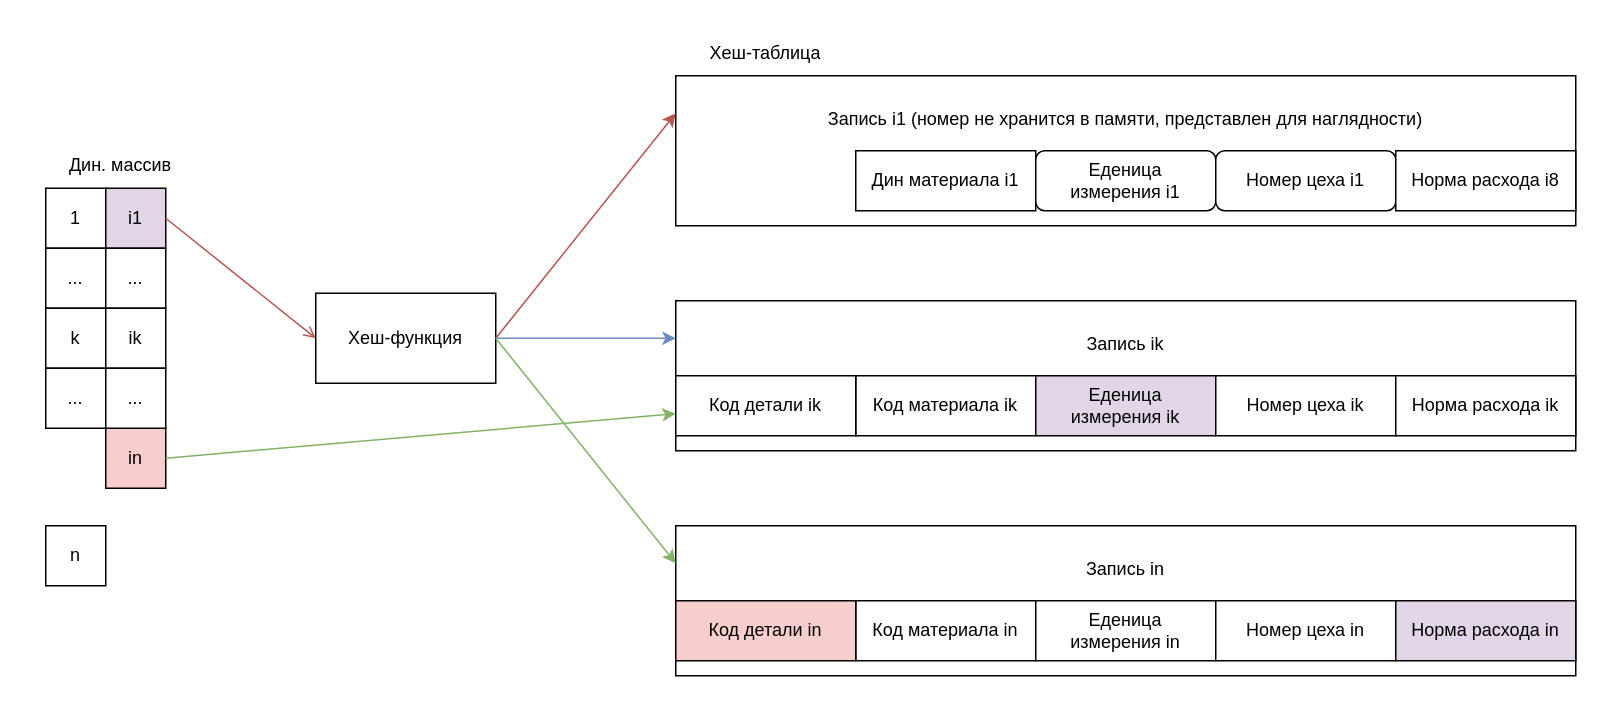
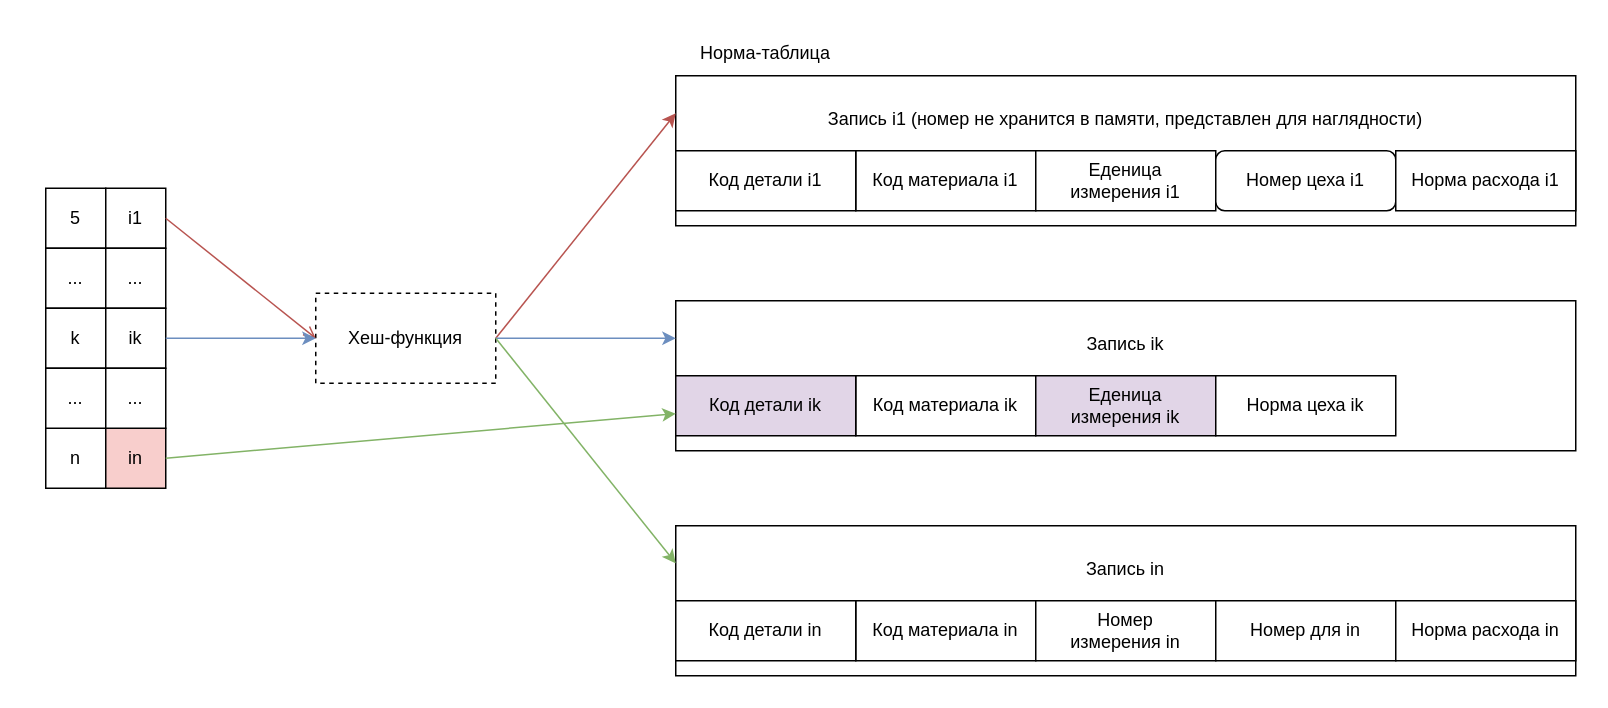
- <mxCell id="38" value="Хеш-таблица" style="text;html=1;align=center;verticalAlign=middle;whiteSpace=wrap;rounded=0;" vertex="1" parent="1"><mxGeometry x="450" y="20" width="120" height="30" as="geometry" /></mxCell>
+ <mxCell id="38" value="Норма-таблица" style="text;html=1;align=center;verticalAlign=middle;whiteSpace=wrap;rounded=0;" vertex="1" parent="1"><mxGeometry x="450" y="20" width="120" height="30" as="geometry" /></mxCell>
- <mxCell id="25" value="Дин. массив" style="text;html=1;align=center;verticalAlign=middle;whiteSpace=wrap;rounded=0;" vertex="1" parent="1"><mxGeometry x="20" y="95" width="120" height="30" as="geometry" /></mxCell>
+ <mxCell id="6" value="Код детали i1" style="rounded=0;whiteSpace=wrap;html=1;" parent="1" vertex="1"><mxGeometry x="450" y="100" width="120" height="40" as="geometry" /></mxCell>
- <mxCell id="3" value="Дин материала i1" style="rounded=0;whiteSpace=wrap;html=1;" parent="1" vertex="1"><mxGeometry x="570" y="100" width="120" height="40" as="geometry" /></mxCell>
+ <mxCell id="3" value="Код материала i1" style="rounded=0;whiteSpace=wrap;html=1;" parent="1" vertex="1"><mxGeometry x="570" y="100" width="120" height="40" as="geometry" /></mxCell>
- <mxCell id="4" value="Еденица &lt;br&gt;измерения i1" style="whiteSpace=wrap;html=1;rounded=1;" parent="1" vertex="1"><mxGeometry x="690" y="100" width="120" height="40" as="geometry" /></mxCell>
+ <mxCell id="4" value="Еденица &lt;br&gt;измерения i1" style="rounded=0;whiteSpace=wrap;html=1;" parent="1" vertex="1"><mxGeometry x="690" y="100" width="120" height="40" as="geometry" /></mxCell>
- <mxCell id="7" value="Норма расхода i8" style="rounded=0;whiteSpace=wrap;html=1;" parent="1" vertex="1"><mxGeometry x="930" y="100" width="120" height="40" as="geometry" /></mxCell>
+ <mxCell id="7" value="Норма расхода i1" style="rounded=0;whiteSpace=wrap;html=1;" parent="1" vertex="1"><mxGeometry x="930" y="100" width="120" height="40" as="geometry" /></mxCell>
- <mxCell id="8" value="1" style="rounded=0;whiteSpace=wrap;html=1;" parent="1" vertex="1"><mxGeometry x="30" y="125" width="40" height="40" as="geometry" /></mxCell>
+ <mxCell id="8" value="5" style="rounded=0;whiteSpace=wrap;html=1;" parent="1" vertex="1"><mxGeometry x="30" y="125" width="40" height="40" as="geometry" /></mxCell>
- <mxCell id="26" value="i1" style="rounded=0;whiteSpace=wrap;html=1;fillColor=#e1d5e7;" vertex="1" parent="1"><mxGeometry x="70" y="125" width="40" height="40" as="geometry" /></mxCell>
+ <mxCell id="26" value="i1" style="rounded=0;whiteSpace=wrap;html=1;" vertex="1" parent="1"><mxGeometry x="70" y="125" width="40" height="40" as="geometry" /></mxCell>
+ <mxCell id="33" value="" style="endArrow=classic;html=1;rounded=0;exitX=1;exitY=0.5;exitDx=0;exitDy=0;fillColor=#dae8fc;strokeColor=#6c8ebf;entryX=0;entryY=0.5;entryDx=0;entryDy=0;" edge="1" parent="1" source="28" target="31"><mxGeometry width="50" height="50" relative="1" as="geometry"><mxPoint x="120" y="155" as="sourcePoint" /><mxPoint x="210" y="235" as="targetPoint" /></mxGeometry></mxCell>
- <mxCell id="31" value="Хеш-функция" style="rounded=0;whiteSpace=wrap;html=1;" vertex="1" parent="1"><mxGeometry x="210" y="195" width="120" height="60" as="geometry" /></mxCell>
+ <mxCell id="31" value="Хеш-функция" style="rounded=0;whiteSpace=wrap;html=1;dashed=1;" vertex="1" parent="1"><mxGeometry x="210" y="195" width="120" height="60" as="geometry" /></mxCell>
- <mxCell id="14" value="Код детали ik" style="rounded=0;whiteSpace=wrap;html=1;" parent="1" vertex="1"><mxGeometry x="450" y="250" width="120" height="40" as="geometry" /></mxCell>
+ <mxCell id="14" value="Код детали ik" style="rounded=0;whiteSpace=wrap;html=1;fillColor=#e1d5e7;" parent="1" vertex="1"><mxGeometry x="450" y="250" width="120" height="40" as="geometry" /></mxCell>
- <mxCell id="13" value="Номер цеха ik" style="rounded=0;whiteSpace=wrap;html=1;" parent="1" vertex="1"><mxGeometry x="810" y="250" width="120" height="40" as="geometry" /></mxCell>
+ <mxCell id="13" value="Норма цеха ik" style="rounded=0;whiteSpace=wrap;html=1;" parent="1" vertex="1"><mxGeometry x="810" y="250" width="120" height="40" as="geometry" /></mxCell>
- <mxCell id="15" value="Норма расхода ik" style="rounded=0;whiteSpace=wrap;html=1;" parent="1" vertex="1"><mxGeometry x="930" y="250" width="120" height="40" as="geometry" /></mxCell>
- <mxCell id="23" value="n" style="rounded=0;whiteSpace=wrap;html=1;" parent="1" vertex="1"><mxGeometry x="30" y="350" width="40" height="40" as="geometry" /></mxCell>
+ <mxCell id="23" value="n" style="rounded=0;whiteSpace=wrap;html=1;" parent="1" vertex="1"><mxGeometry x="30" y="285" width="40" height="40" as="geometry" /></mxCell>
- <mxCell id="21" value="Код детали in" style="rounded=0;whiteSpace=wrap;html=1;fillColor=#f8cecc;" parent="1" vertex="1"><mxGeometry x="450" y="400" width="120" height="40" as="geometry" /></mxCell>
+ <mxCell id="21" value="Код детали in" style="rounded=0;whiteSpace=wrap;html=1;" parent="1" vertex="1"><mxGeometry x="450" y="400" width="120" height="40" as="geometry" /></mxCell>
- <mxCell id="19" value="Еденица &lt;br&gt;измерения in" style="rounded=0;whiteSpace=wrap;html=1;" parent="1" vertex="1"><mxGeometry x="690" y="400" width="120" height="40" as="geometry" /></mxCell>
+ <mxCell id="19" value="Номер &lt;br&gt;измерения in" style="rounded=0;whiteSpace=wrap;html=1;" parent="1" vertex="1"><mxGeometry x="690" y="400" width="120" height="40" as="geometry" /></mxCell>
- <mxCell id="20" value="Номер цеха in" style="rounded=0;whiteSpace=wrap;html=1;" parent="1" vertex="1"><mxGeometry x="810" y="400" width="120" height="40" as="geometry" /></mxCell>
+ <mxCell id="20" value="Номер для in" style="rounded=0;whiteSpace=wrap;html=1;" parent="1" vertex="1"><mxGeometry x="810" y="400" width="120" height="40" as="geometry" /></mxCell>
- <mxCell id="22" value="Норма расхода in" style="rounded=0;whiteSpace=wrap;html=1;fillColor=#e1d5e7;" parent="1" vertex="1"><mxGeometry x="930" y="400" width="120" height="40" as="geometry" /></mxCell>
+ <mxCell id="22" value="Норма расхода in" style="rounded=0;whiteSpace=wrap;html=1;" parent="1" vertex="1"><mxGeometry x="930" y="400" width="120" height="40" as="geometry" /></mxCell>
